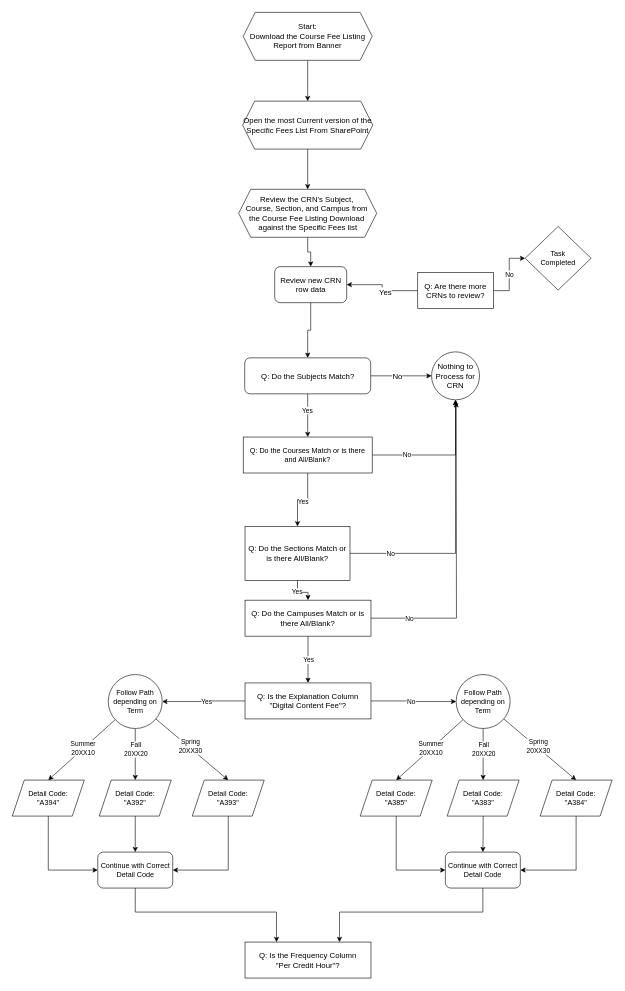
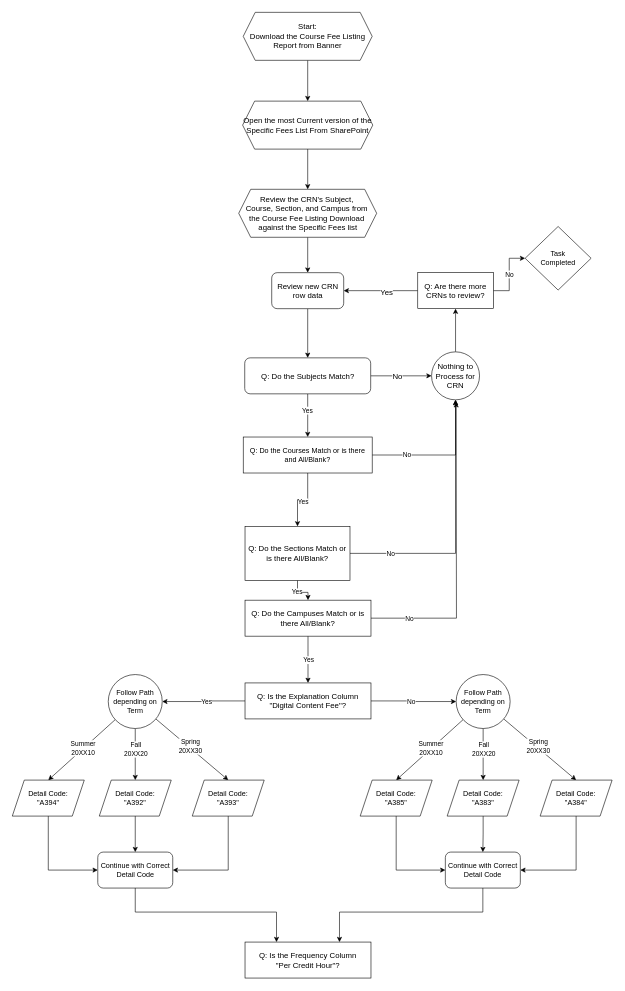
- <mxCell id="14" value="Review new CRN&lt;div&gt;row data&lt;/div&gt;" style="rounded=1;whiteSpace=wrap;html=1;fontSize=13;" vertex="1" parent="1"><mxGeometry x="457.5" y="444" width="120" height="60" as="geometry" /></mxCell>
+ <mxCell id="14" value="Review new CRN&lt;div&gt;row data&lt;/div&gt;" style="rounded=1;whiteSpace=wrap;html=1;fontSize=13;" vertex="1" parent="1"><mxGeometry x="452.5" y="454" width="120" height="60" as="geometry" /></mxCell>
+ <mxCell id="15" style="edgeStyle=orthogonalEdgeStyle;rounded=0;orthogonalLoop=1;jettySize=auto;html=1;entryX=0.5;entryY=1;entryDx=0;entryDy=0;fontSize=13;" edge="1" parent="1" source="16" target="20"><mxGeometry relative="1" as="geometry" /></mxCell>
